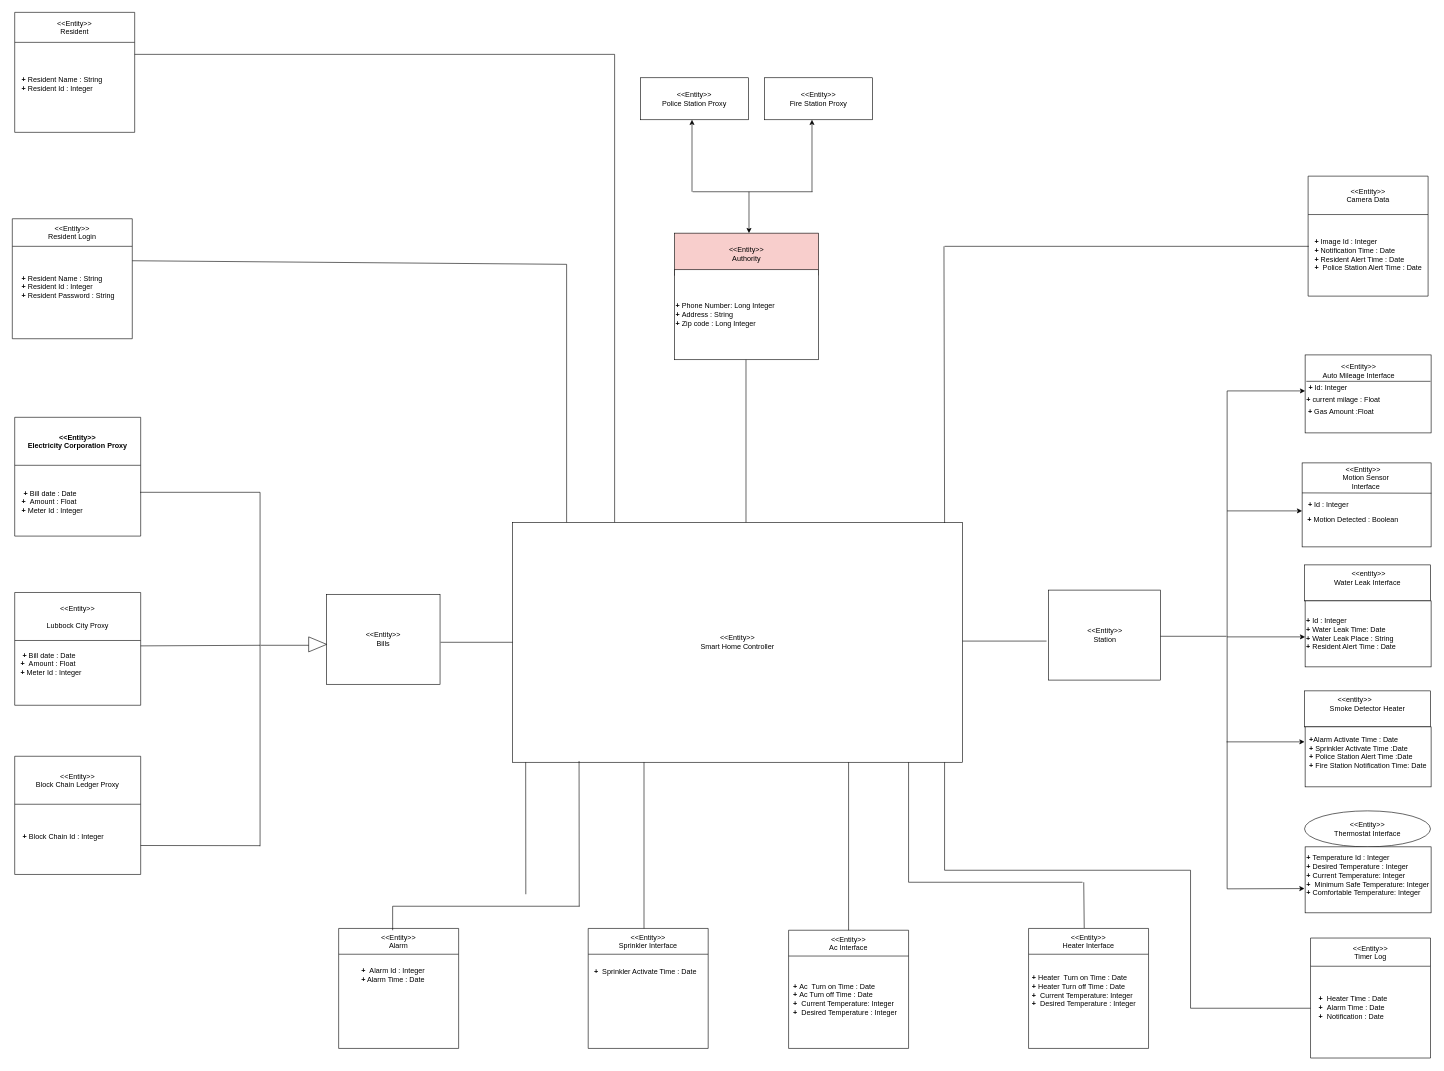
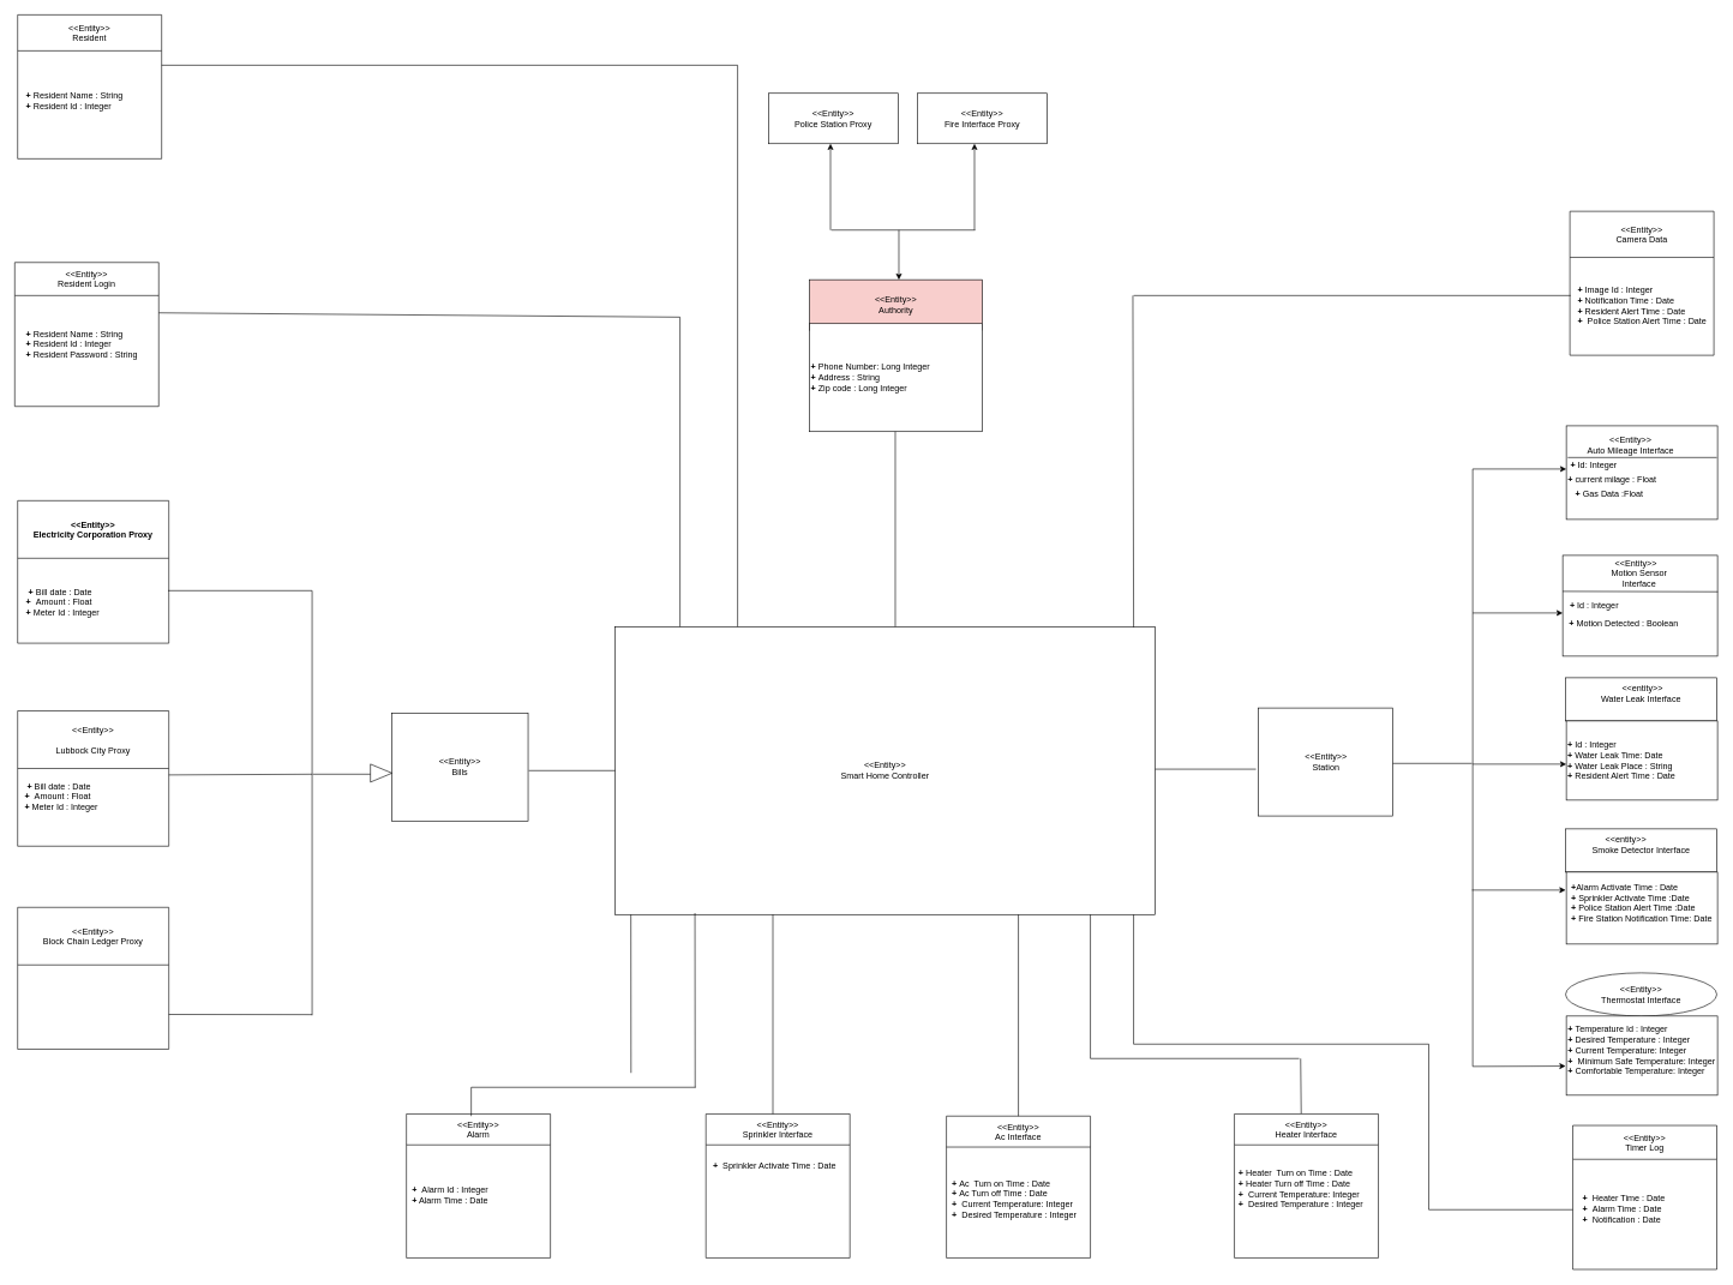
- <mxCell id="34" value="&amp;lt;&amp;lt;Entity&amp;gt;&amp;gt;&lt;br&gt;Fire Station Proxy" style="rounded=0;whiteSpace=wrap;html=1;strokeColor=default;" vertex="1" parent="1"><mxGeometry x="1274" y="129" width="180" height="70" as="geometry" /></mxCell>
+ <mxCell id="34" value="&amp;lt;&amp;lt;Entity&amp;gt;&amp;gt;&lt;br&gt;Fire Interface Proxy" style="rounded=0;whiteSpace=wrap;html=1;strokeColor=default;" vertex="1" parent="1"><mxGeometry x="1274" y="129" width="180" height="70" as="geometry" /></mxCell>
- <mxCell id="13" value="&lt;b&gt;+&lt;/b&gt;&amp;nbsp;Gas Amount :Float" style="text;html=1;strokeColor=none;fillColor=none;align=center;verticalAlign=middle;whiteSpace=wrap;rounded=0;" vertex="1" parent="1"><mxGeometry x="2175" y="671" width="120" height="30" as="geometry" /></mxCell>
+ <mxCell id="13" value="&lt;b&gt;+&lt;/b&gt;&amp;nbsp;Gas Data :Float" style="text;html=1;strokeColor=none;fillColor=none;align=center;verticalAlign=middle;whiteSpace=wrap;rounded=0;" vertex="1" parent="1"><mxGeometry x="2175" y="671" width="120" height="30" as="geometry" /></mxCell>
- <mxCell id="6" value="&lt;span style=&quot;font-weight: normal&quot;&gt;Smoke Detector Heater&lt;/span&gt;" style="rounded=0;whiteSpace=wrap;html=1;strokeColor=default;fontStyle=1" vertex="1" parent="1"><mxGeometry x="2174" y="1151" width="210" height="60" as="geometry" /></mxCell>
+ <mxCell id="6" value="&lt;span style=&quot;font-weight: normal&quot;&gt;Smoke Detector Interface&lt;/span&gt;" style="rounded=0;whiteSpace=wrap;html=1;strokeColor=default;fontStyle=1" vertex="1" parent="1"><mxGeometry x="2174" y="1151" width="210" height="60" as="geometry" /></mxCell>
- <mxCell id="49" value="&lt;span style=&quot;text-align: left&quot;&gt;&amp;nbsp;&lt;/span&gt;&lt;b style=&quot;text-align: left&quot;&gt;+&amp;nbsp;&lt;/b&gt;&lt;span style=&quot;text-align: left&quot;&gt;Block Chain Id : Integer&lt;/span&gt;" style="text;html=1;align=center;verticalAlign=middle;resizable=0;points=[];autosize=1;strokeColor=none;fillColor=none;" vertex="1" parent="1"><mxGeometry x="28" y="1384" width="150" height="20" as="geometry" /></mxCell>
- <mxCell id="88" value="&lt;b&gt;+&amp;nbsp;&lt;/b&gt;&amp;nbsp;Alarm Id : Integer&lt;br&gt;&lt;b&gt;+&lt;/b&gt; Alarm Time : Date&lt;br&gt;" style="text;html=1;align=left;verticalAlign=middle;resizable=0;points=[];autosize=1;strokeColor=none;fillColor=none;" vertex="1" parent="1"><mxGeometry x="600" y="1610" width="120" height="30" as="geometry" /></mxCell>
+ <mxCell id="88" value="&lt;b&gt;+&amp;nbsp;&lt;/b&gt;&amp;nbsp;Alarm Id : Integer&lt;br&gt;&lt;b&gt;+&lt;/b&gt; Alarm Time : Date&lt;br&gt;" style="text;html=1;align=left;verticalAlign=middle;resizable=0;points=[];autosize=1;strokeColor=none;fillColor=none;" vertex="1" parent="1"><mxGeometry x="570" y="1645" width="120" height="30" as="geometry" /></mxCell>
